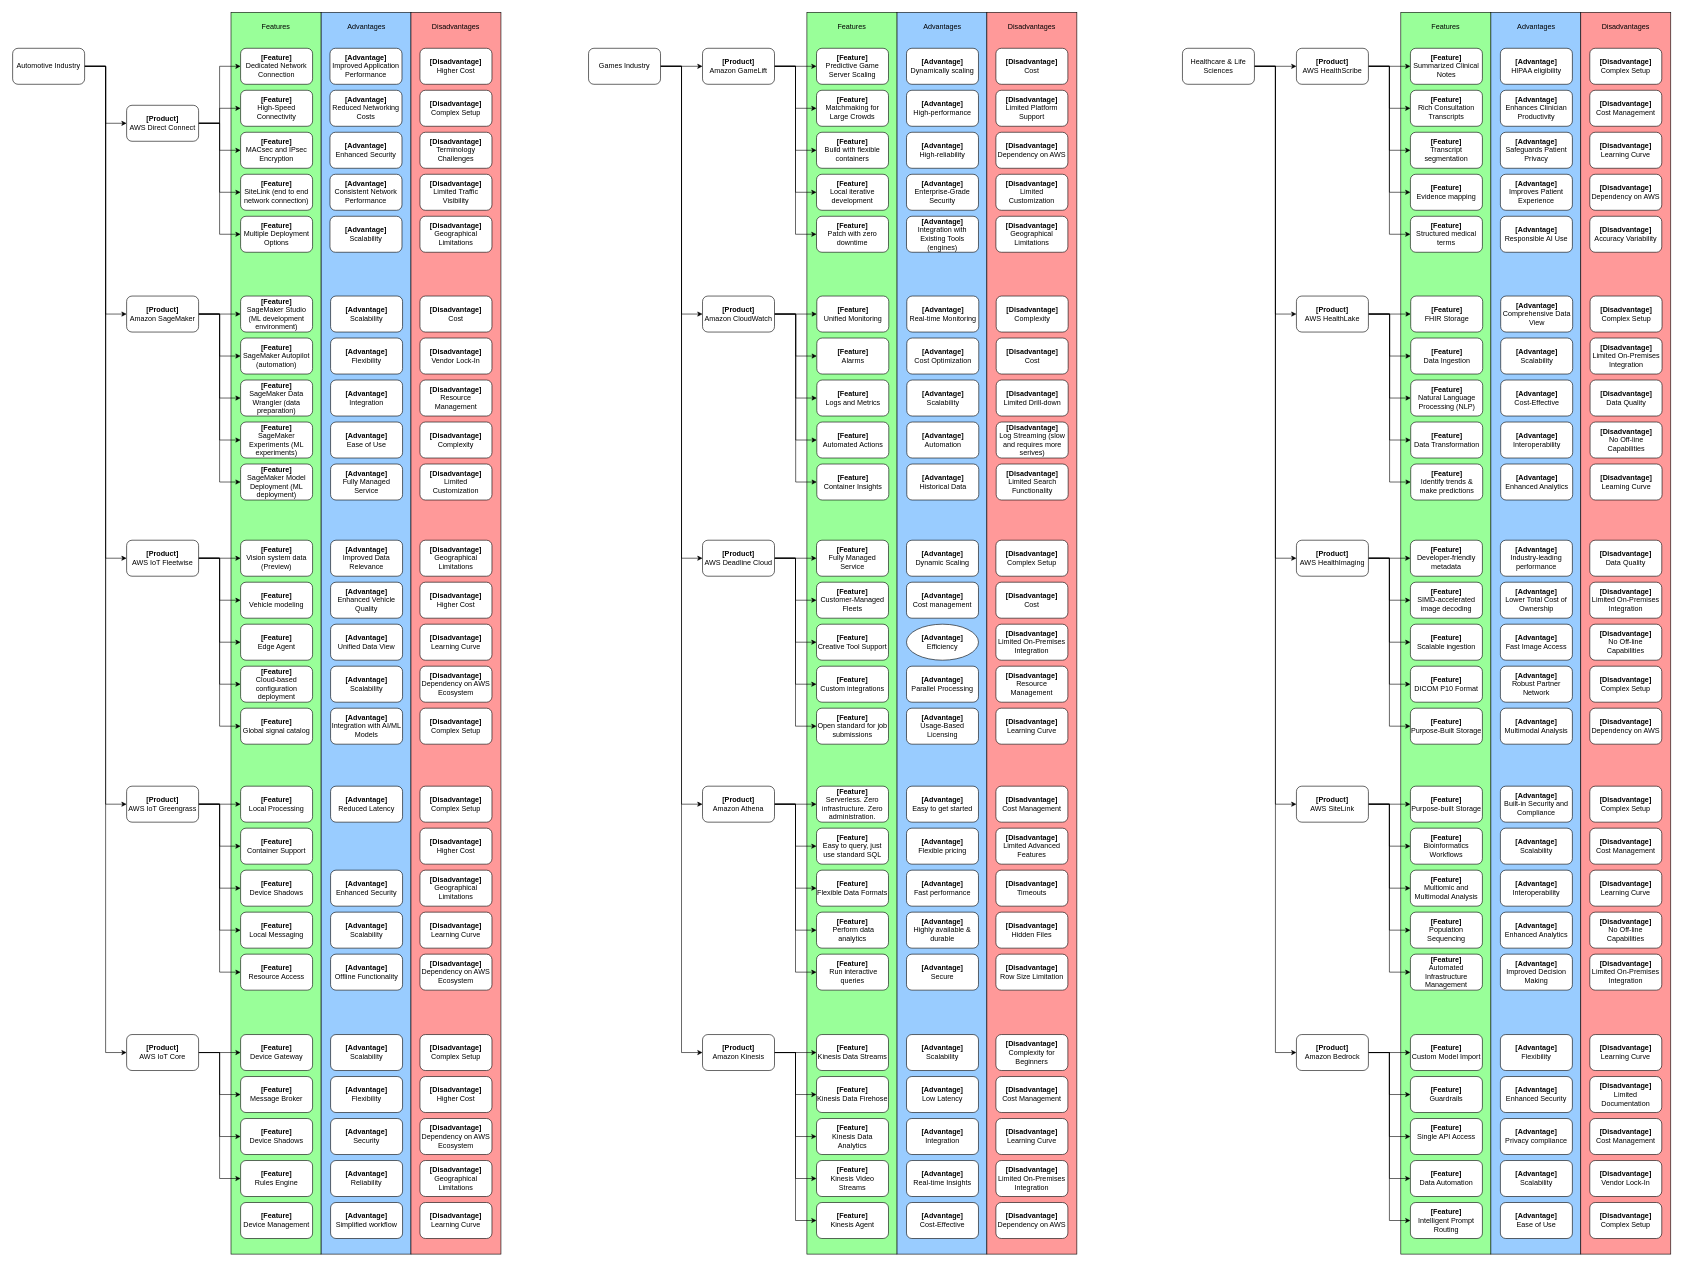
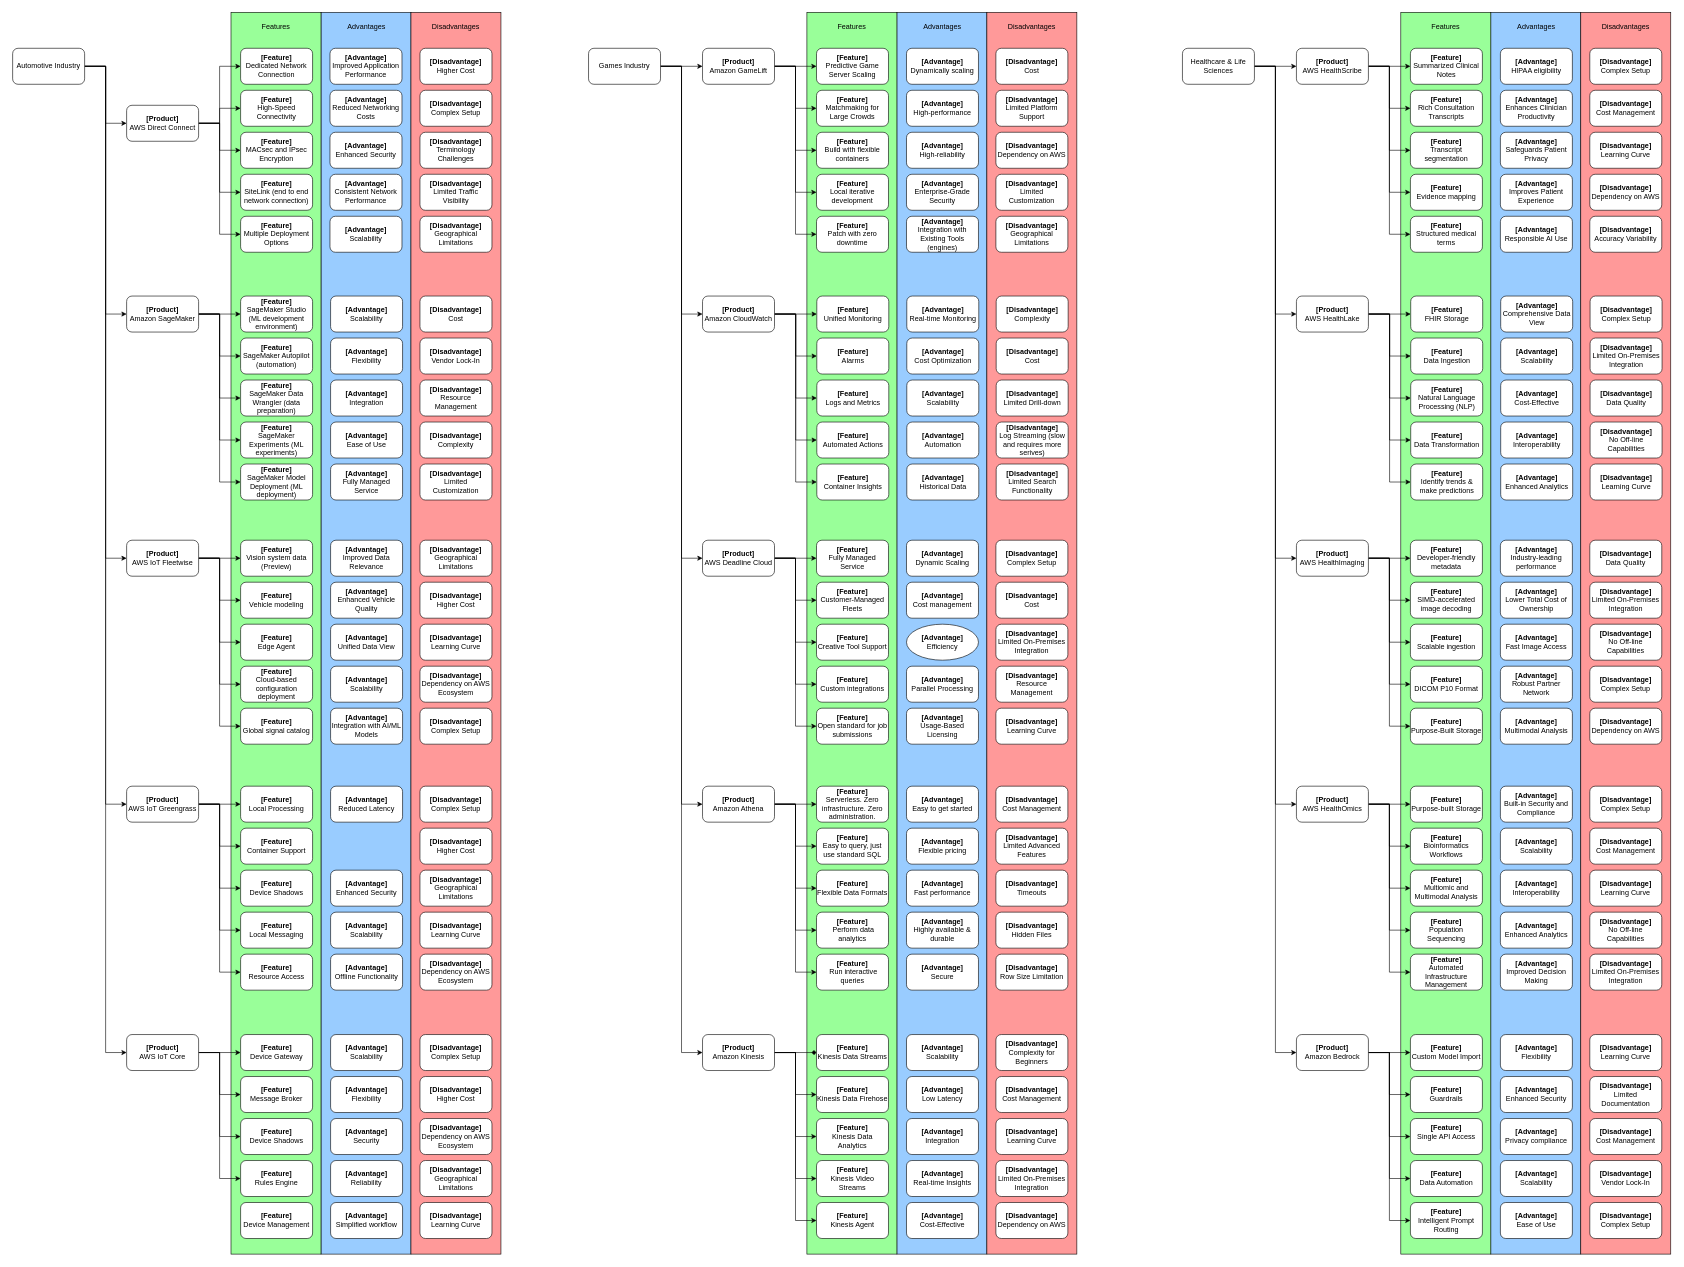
- <mxCell id="284" value="&lt;div&gt;&lt;b&gt;[Product]&lt;/b&gt;&lt;/div&gt;AWS SiteLink" style="rounded=1;whiteSpace=wrap;html=1;" vertex="1" parent="1"><mxGeometry x="2160" y="1310" width="120" height="60" as="geometry" /></mxCell>
+ <mxCell id="284" value="&lt;div&gt;&lt;b&gt;[Product]&lt;/b&gt;&lt;/div&gt;AWS HealthOmics" style="rounded=1;whiteSpace=wrap;html=1;" vertex="1" parent="1"><mxGeometry x="2160" y="1310" width="120" height="60" as="geometry" /></mxCell>
- <mxCell id="183" style="edgeStyle=orthogonalEdgeStyle;rounded=0;orthogonalLoop=1;jettySize=auto;html=1;" edge="1" parent="1" source="188" target="189"><mxGeometry relative="1" as="geometry" /></mxCell>
+ <mxCell id="183" style="edgeStyle=orthogonalEdgeStyle;rounded=0;orthogonalLoop=1;jettySize=auto;html=1;endArrow=diamond;" edge="1" parent="1" source="188" target="189"><mxGeometry relative="1" as="geometry" /></mxCell>
